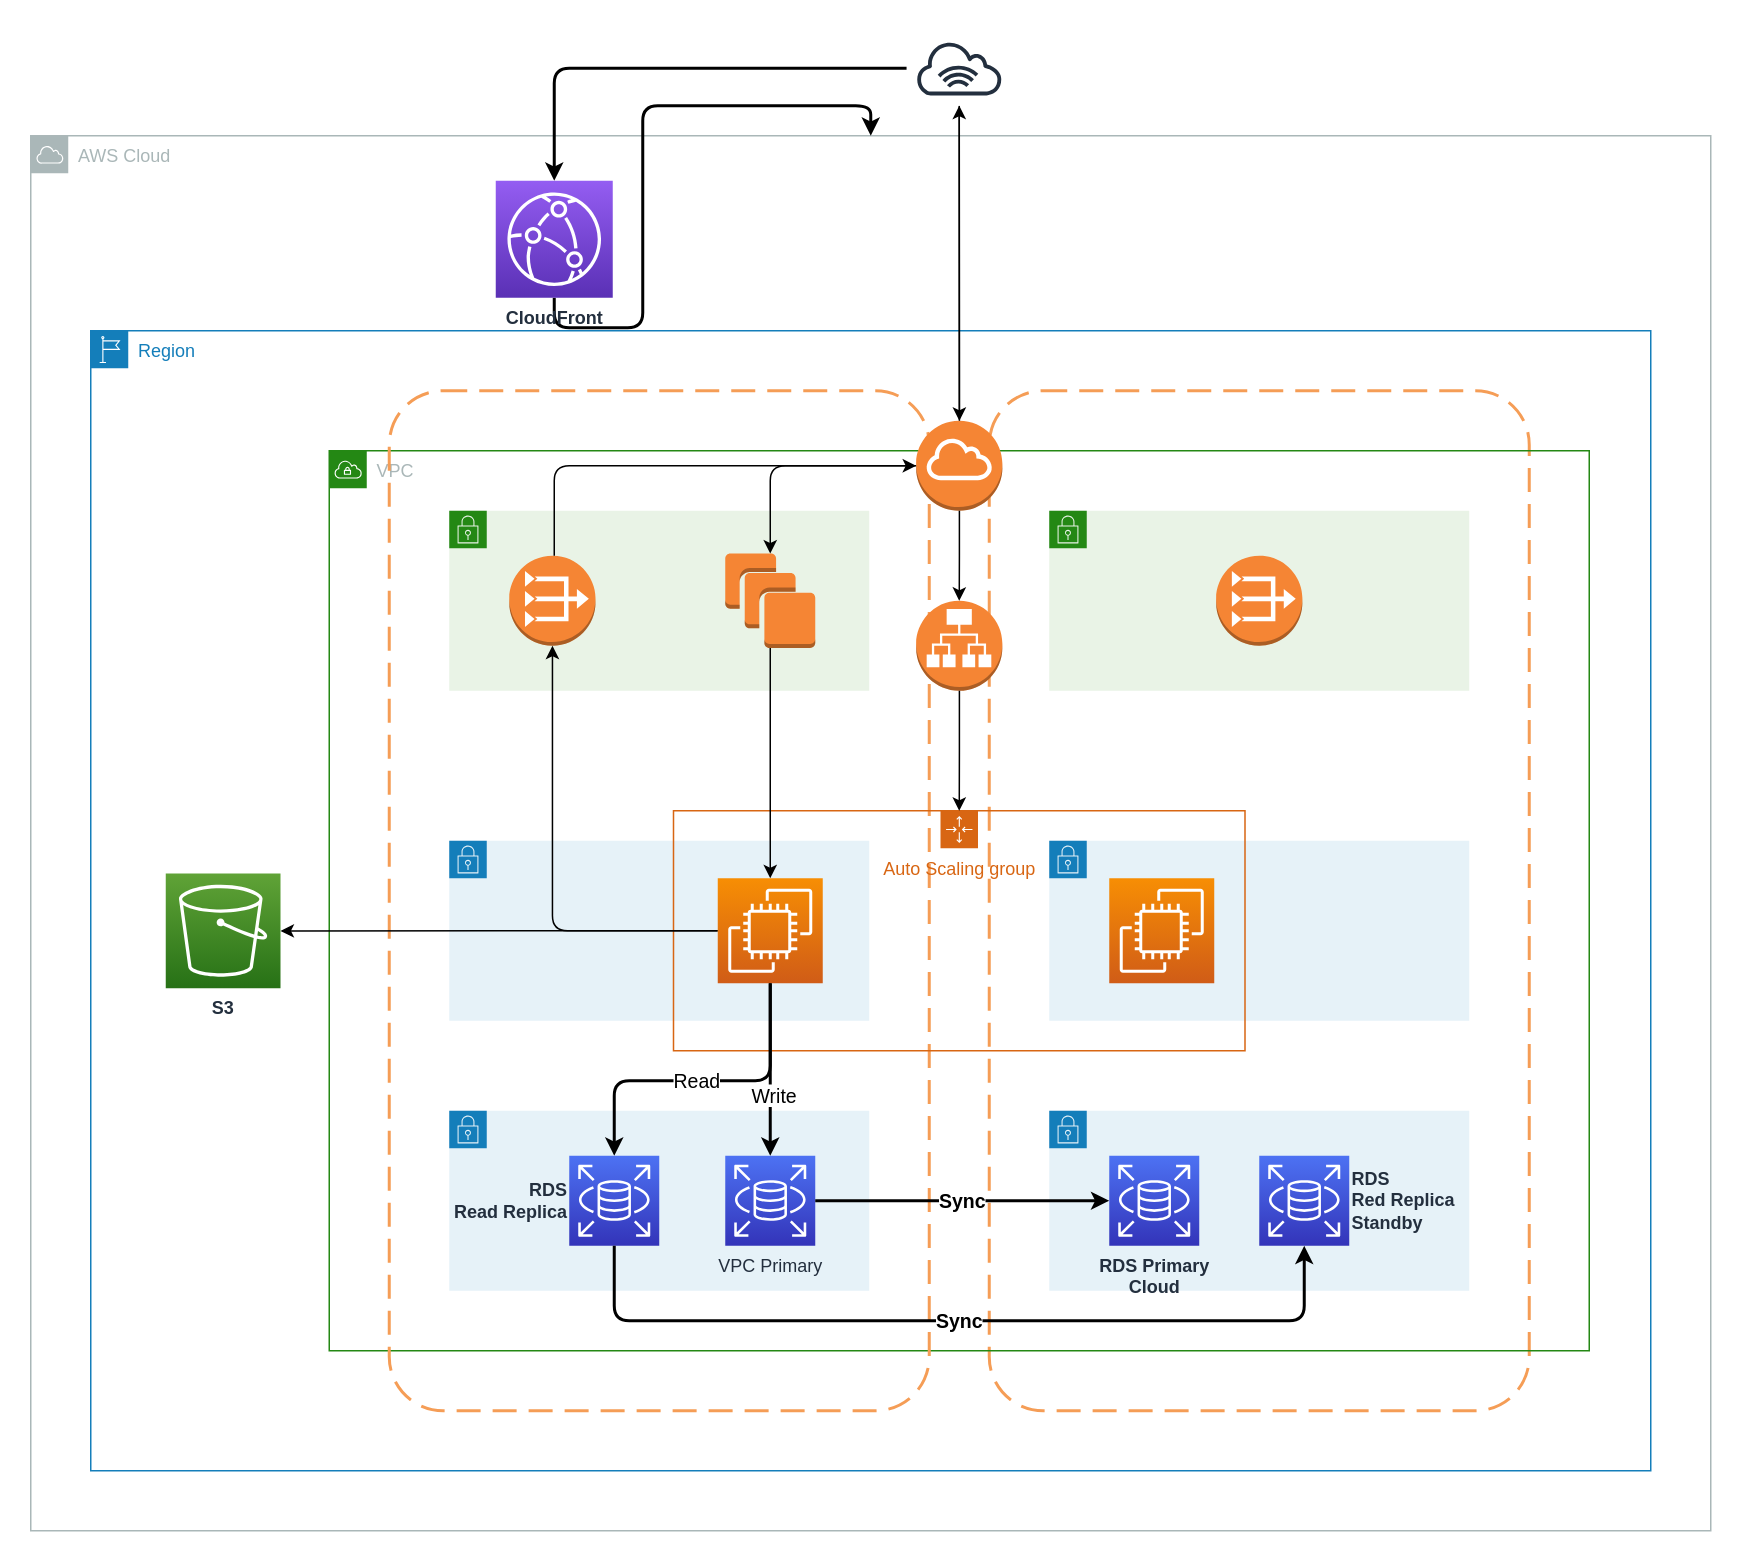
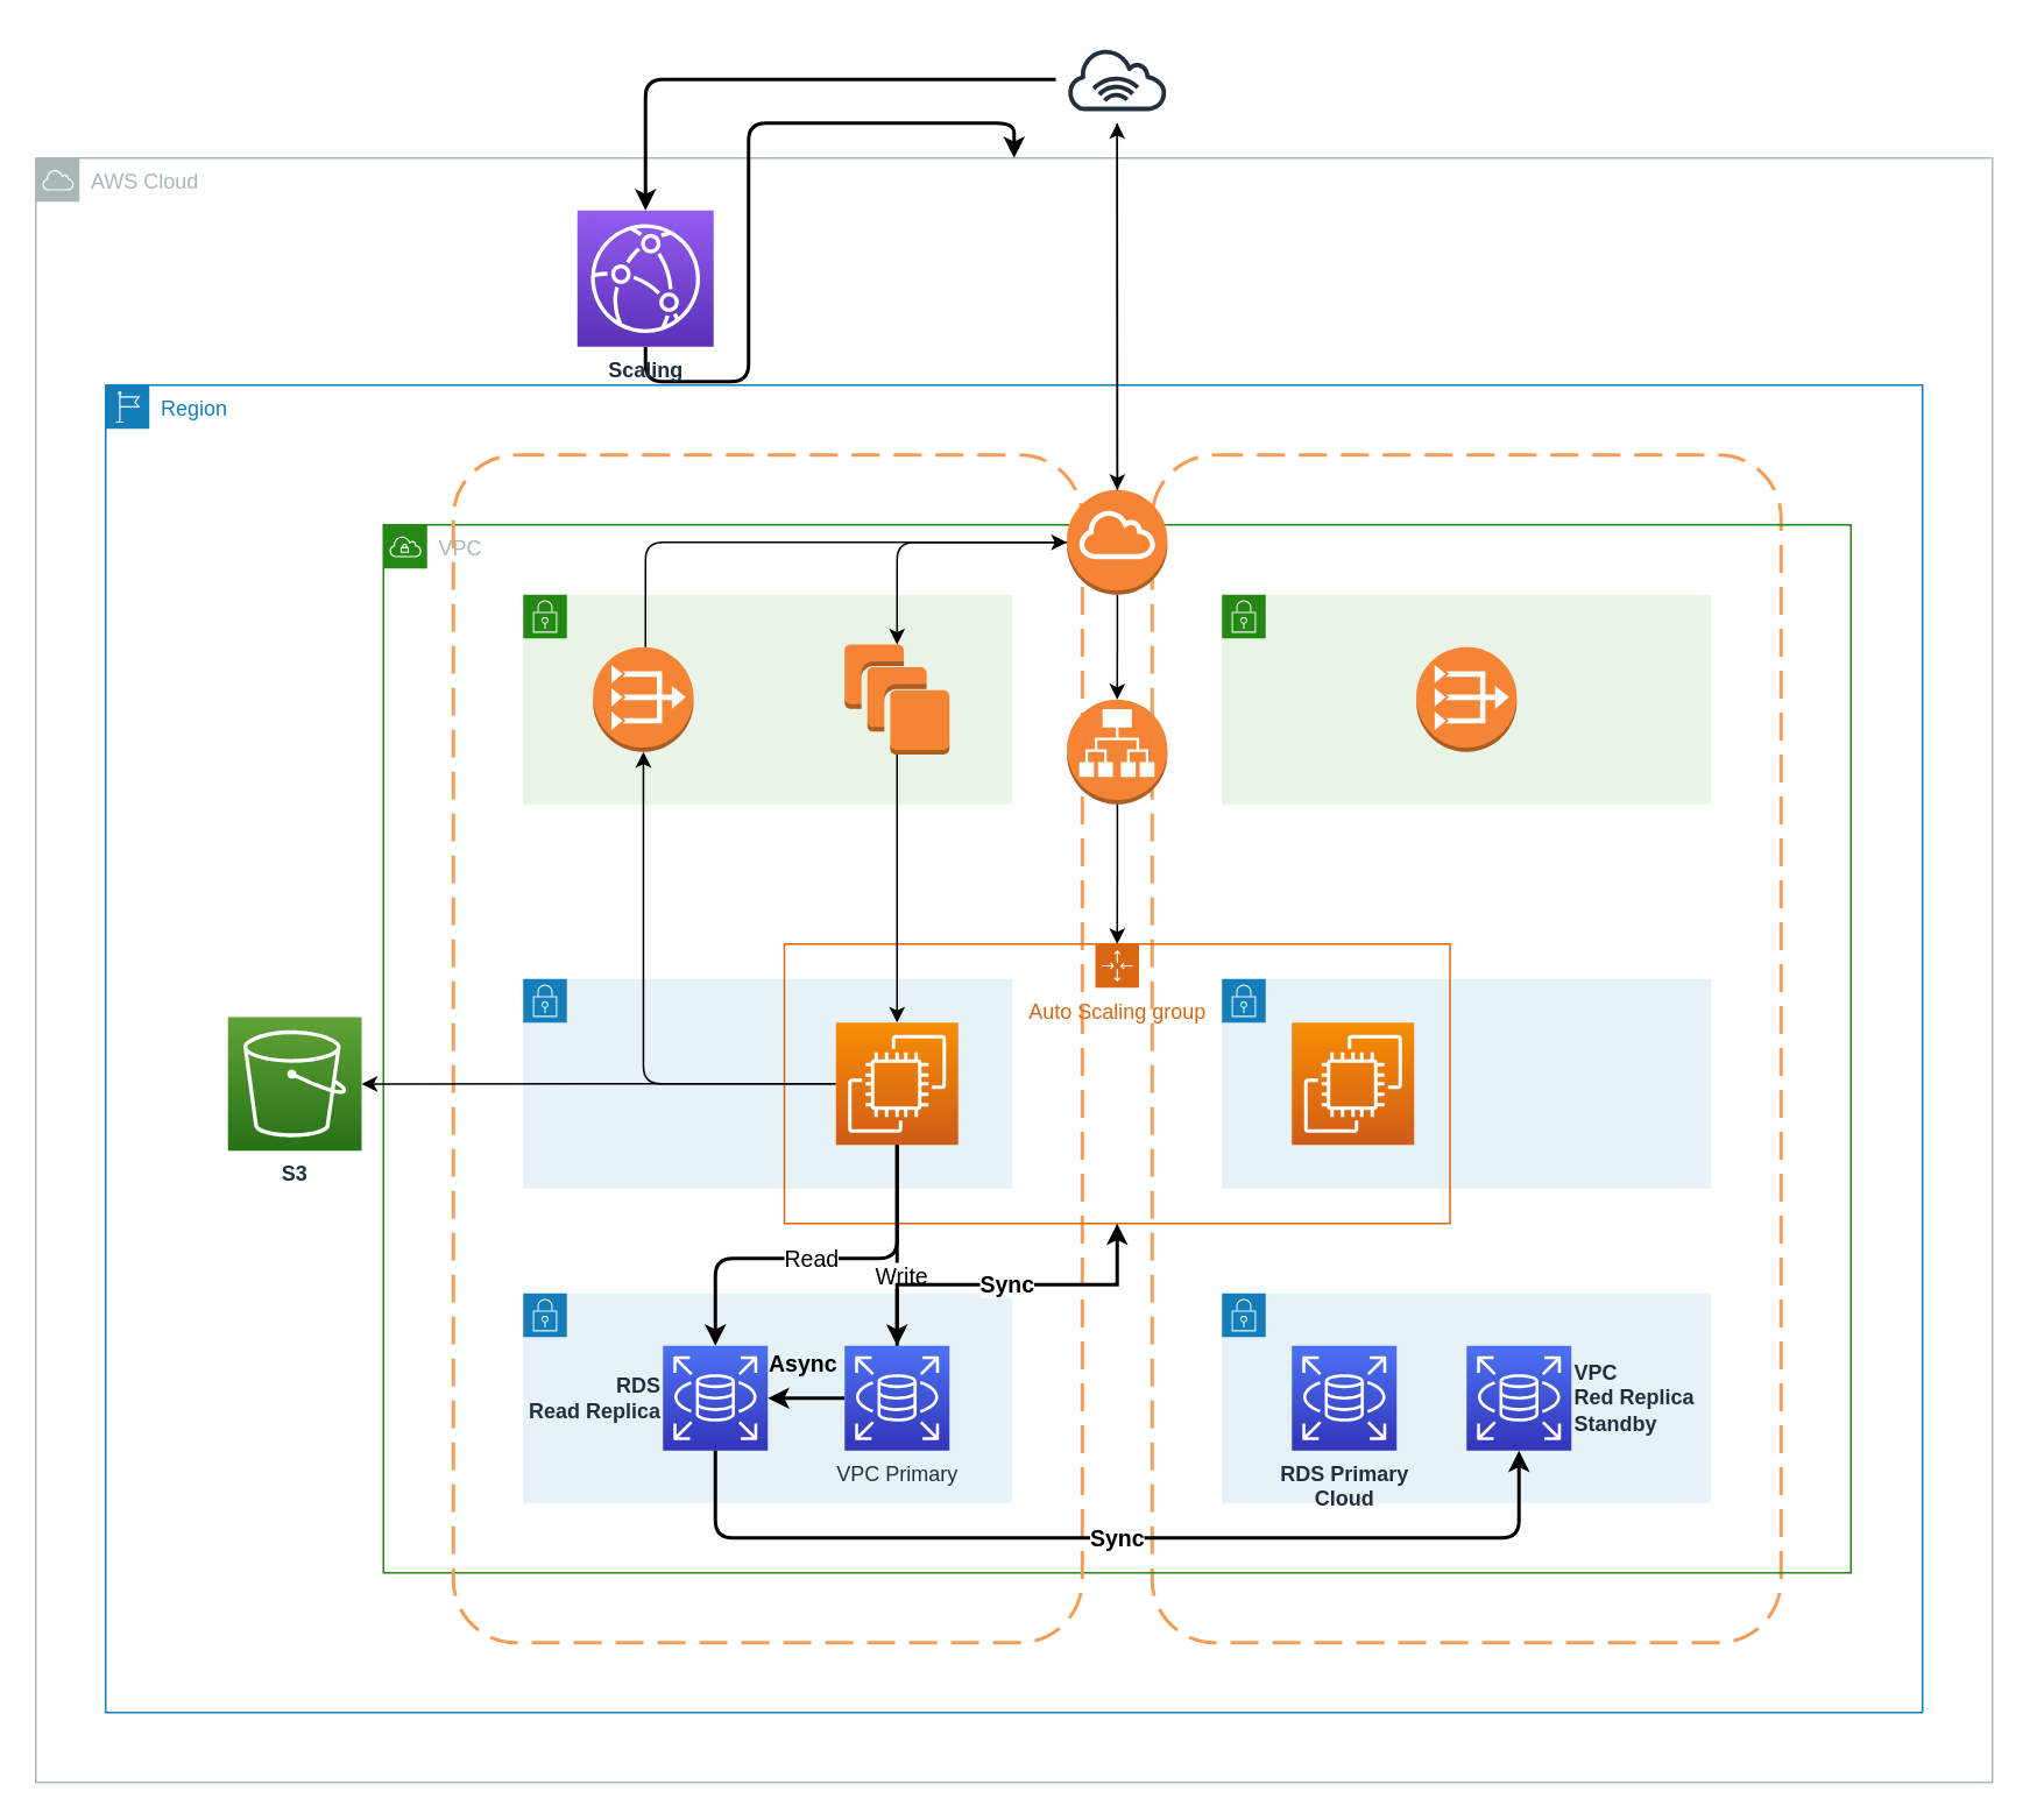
- <mxCell id="43" value="&lt;b&gt;CloudFront&lt;/b&gt;" style="sketch=0;points=[[0,0,0],[0.25,0,0],[0.5,0,0],[0.75,0,0],[1,0,0],[0,1,0],[0.25,1,0],[0.5,1,0],[0.75,1,0],[1,1,0],[0,0.25,0],[0,0.5,0],[0,0.75,0],[1,0.25,0],[1,0.5,0],[1,0.75,0]];outlineConnect=0;fontColor=#232F3E;gradientColor=#945DF2;gradientDirection=north;fillColor=#5A30B5;strokeColor=#ffffff;dashed=0;verticalLabelPosition=bottom;verticalAlign=top;align=center;html=1;fontSize=12;fontStyle=0;aspect=fixed;shape=mxgraph.aws4.resourceIcon;resIcon=mxgraph.aws4.cloudfront;" vertex="1" parent="1"><mxGeometry x="330" y="120" width="78" height="78" as="geometry" /></mxCell>
+ <mxCell id="43" value="&lt;b&gt;Scaling&lt;/b&gt;" style="sketch=0;points=[[0,0,0],[0.25,0,0],[0.5,0,0],[0.75,0,0],[1,0,0],[0,1,0],[0.25,1,0],[0.5,1,0],[0.75,1,0],[1,1,0],[0,0.25,0],[0,0.5,0],[0,0.75,0],[1,0.25,0],[1,0.5,0],[1,0.75,0]];outlineConnect=0;fontColor=#232F3E;gradientColor=#945DF2;gradientDirection=north;fillColor=#5A30B5;strokeColor=#ffffff;dashed=0;verticalLabelPosition=bottom;verticalAlign=top;align=center;html=1;fontSize=12;fontStyle=0;aspect=fixed;shape=mxgraph.aws4.resourceIcon;resIcon=mxgraph.aws4.cloudfront;" vertex="1" parent="1"><mxGeometry x="330" y="120" width="78" height="78" as="geometry" /></mxCell>
- <mxCell id="34" value="&lt;b&gt;S3&lt;/b&gt;" style="sketch=0;points=[[0,0,0],[0.25,0,0],[0.5,0,0],[0.75,0,0],[1,0,0],[0,1,0],[0.25,1,0],[0.5,1,0],[0.75,1,0],[1,1,0],[0,0.25,0],[0,0.5,0],[0,0.75,0],[1,0.25,0],[1,0.5,0],[1,0.75,0]];outlineConnect=0;fontColor=#232F3E;gradientColor=#60A337;gradientDirection=north;fillColor=#277116;strokeColor=#ffffff;dashed=0;verticalLabelPosition=bottom;verticalAlign=top;align=center;html=1;fontSize=12;fontStyle=0;aspect=fixed;shape=mxgraph.aws4.resourceIcon;resIcon=mxgraph.aws4.s3;" vertex="1" parent="3"><mxGeometry x="50" y="361.75" width="76.5" height="76.5" as="geometry" /></mxCell>
+ <mxCell id="34" value="&lt;b&gt;S3&lt;/b&gt;" style="sketch=0;points=[[0,0,0],[0.25,0,0],[0.5,0,0],[0.75,0,0],[1,0,0],[0,1,0],[0.25,1,0],[0.5,1,0],[0.75,1,0],[1,1,0],[0,0.25,0],[0,0.5,0],[0,0.75,0],[1,0.25,0],[1,0.5,0],[1,0.75,0]];outlineConnect=0;fontColor=#232F3E;gradientColor=#60A337;gradientDirection=north;fillColor=#277116;strokeColor=#ffffff;dashed=0;verticalLabelPosition=bottom;verticalAlign=top;align=center;html=1;fontSize=12;fontStyle=0;aspect=fixed;shape=mxgraph.aws4.resourceIcon;resIcon=mxgraph.aws4.s3;" vertex="1" parent="3"><mxGeometry x="70" y="361.75" width="76.5" height="76.5" as="geometry" /></mxCell>
+ <mxCell id="28" value="Async" style="edgeStyle=orthogonalEdgeStyle;rounded=0;orthogonalLoop=1;jettySize=auto;html=1;labelBackgroundColor=none;fontSize=13;fontStyle=1;strokeWidth=2;" edge="1" parent="3" source="29" target="35"><mxGeometry x="0.091" y="-20" relative="1" as="geometry"><mxPoint as="offset" /></mxGeometry></mxCell>
- <mxCell id="37" value="Sync" style="edgeStyle=orthogonalEdgeStyle;rounded=0;orthogonalLoop=1;jettySize=auto;html=1;entryX=0;entryY=0.5;entryDx=0;entryDy=0;entryPerimeter=0;fontSize=13;fontStyle=1;strokeWidth=2;" edge="1" parent="3" source="29" target="11"><mxGeometry relative="1" as="geometry" /></mxCell>
+ <mxCell id="37" value="Sync" style="edgeStyle=orthogonalEdgeStyle;rounded=0;orthogonalLoop=1;jettySize=auto;html=1;fontSize=13;fontStyle=1;strokeWidth=2;" edge="1" parent="3" source="29" target="18"><mxGeometry relative="1" as="geometry" /></mxCell>
- <mxCell id="12" value="RDS&lt;br&gt;Red Replica&lt;br&gt;Standby" style="sketch=0;points=[[0,0,0],[0.25,0,0],[0.5,0,0],[0.75,0,0],[1,0,0],[0,1,0],[0.25,1,0],[0.5,1,0],[0.75,1,0],[1,1,0],[0,0.25,0],[0,0.5,0],[0,0.75,0],[1,0.25,0],[1,0.5,0],[1,0.75,0]];outlineConnect=0;fontColor=#232F3E;gradientColor=#4D72F3;gradientDirection=north;fillColor=#3334B9;strokeColor=#ffffff;dashed=0;verticalLabelPosition=middle;verticalAlign=middle;align=left;html=1;fontSize=12;fontStyle=1;aspect=fixed;shape=mxgraph.aws4.resourceIcon;resIcon=mxgraph.aws4.rds;labelPosition=right;" vertex="1" parent="3"><mxGeometry x="779" y="550" width="60" height="60" as="geometry" /></mxCell>
+ <mxCell id="12" value="VPC&lt;br&gt;Red Replica&lt;br&gt;Standby" style="sketch=0;points=[[0,0,0],[0.25,0,0],[0.5,0,0],[0.75,0,0],[1,0,0],[0,1,0],[0.25,1,0],[0.5,1,0],[0.75,1,0],[1,1,0],[0,0.25,0],[0,0.5,0],[0,0.75,0],[1,0.25,0],[1,0.5,0],[1,0.75,0]];outlineConnect=0;fontColor=#232F3E;gradientColor=#4D72F3;gradientDirection=north;fillColor=#3334B9;strokeColor=#ffffff;dashed=0;verticalLabelPosition=middle;verticalAlign=middle;align=left;html=1;fontSize=12;fontStyle=1;aspect=fixed;shape=mxgraph.aws4.resourceIcon;resIcon=mxgraph.aws4.rds;labelPosition=right;" vertex="1" parent="3"><mxGeometry x="779" y="550" width="60" height="60" as="geometry" /></mxCell>
